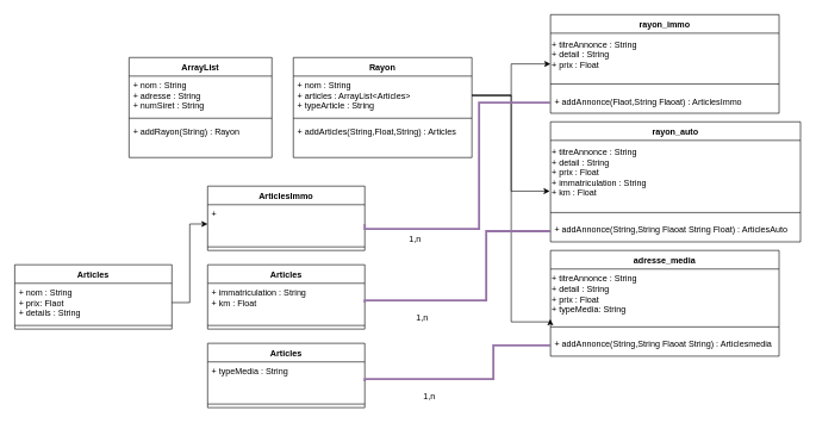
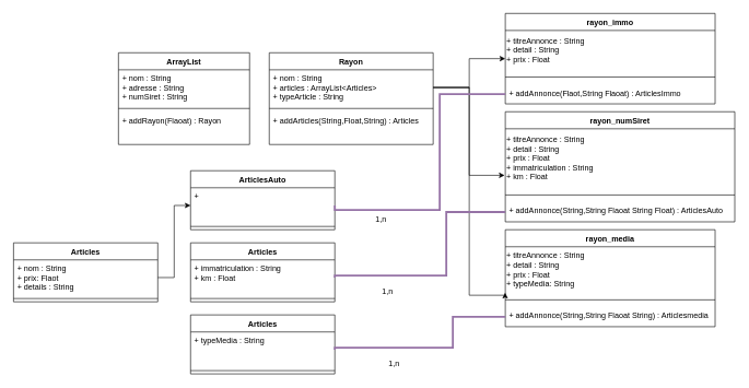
- <mxCell id="5" value="+ addRayon(String) : Rayon" style="text;strokeColor=none;fillColor=none;align=left;verticalAlign=top;spacingLeft=4;spacingRight=4;overflow=hidden;rotatable=0;points=[[0,0.5],[1,0.5]];portConstraint=eastwest;" vertex="1" parent="2"><mxGeometry y="90" width="200" height="50" as="geometry" /></mxCell>
+ <mxCell id="5" value="+ addRayon(Flaoat) : Rayon" style="text;strokeColor=none;fillColor=none;align=left;verticalAlign=top;spacingLeft=4;spacingRight=4;overflow=hidden;rotatable=0;points=[[0,0.5],[1,0.5]];portConstraint=eastwest;" vertex="1" parent="2"><mxGeometry y="90" width="200" height="50" as="geometry" /></mxCell>
- <mxCell id="18" value="rayon_auto" style="swimlane;fontStyle=1;align=center;verticalAlign=top;childLayout=stackLayout;horizontal=1;startSize=26;horizontalStack=0;resizeParent=1;resizeParentMax=0;resizeLast=0;collapsible=1;marginBottom=0;" vertex="1" parent="1"><mxGeometry x="770" y="170" width="350" height="168" as="geometry" /></mxCell>
+ <mxCell id="18" value="rayon_numSiret" style="swimlane;fontStyle=1;align=center;verticalAlign=top;childLayout=stackLayout;horizontal=1;startSize=26;horizontalStack=0;resizeParent=1;resizeParentMax=0;resizeLast=0;collapsible=1;marginBottom=0;" vertex="1" parent="1"><mxGeometry x="770" y="170" width="350" height="168" as="geometry" /></mxCell>
- <mxCell id="34" value="ArticlesImmo" style="swimlane;fontStyle=1;align=center;verticalAlign=top;childLayout=stackLayout;horizontal=1;startSize=26;horizontalStack=0;resizeParent=1;resizeParentMax=0;resizeLast=0;collapsible=1;marginBottom=0;" vertex="1" parent="1"><mxGeometry y="260" width="220" height="90" as="geometry" x="290" /></mxCell>
+ <mxCell id="34" value="ArticlesAuto" style="swimlane;fontStyle=1;align=center;verticalAlign=top;childLayout=stackLayout;horizontal=1;startSize=26;horizontalStack=0;resizeParent=1;resizeParentMax=0;resizeLast=0;collapsible=1;marginBottom=0;" vertex="1" parent="1"><mxGeometry y="260" width="220" height="90" as="geometry" x="290" /></mxCell>
- <mxCell id="23" value="adresse_media" style="swimlane;fontStyle=1;align=center;verticalAlign=top;childLayout=stackLayout;horizontal=1;startSize=26;horizontalStack=0;resizeParent=1;resizeParentMax=0;resizeLast=0;collapsible=1;marginBottom=0;" vertex="1" parent="1"><mxGeometry x="770" y="350" width="320" height="148" as="geometry" /></mxCell>
+ <mxCell id="23" value="rayon_media" style="swimlane;fontStyle=1;align=center;verticalAlign=top;childLayout=stackLayout;horizontal=1;startSize=26;horizontalStack=0;resizeParent=1;resizeParentMax=0;resizeLast=0;collapsible=1;marginBottom=0;" vertex="1" parent="1"><mxGeometry x="770" y="350" width="320" height="148" as="geometry" /></mxCell>
